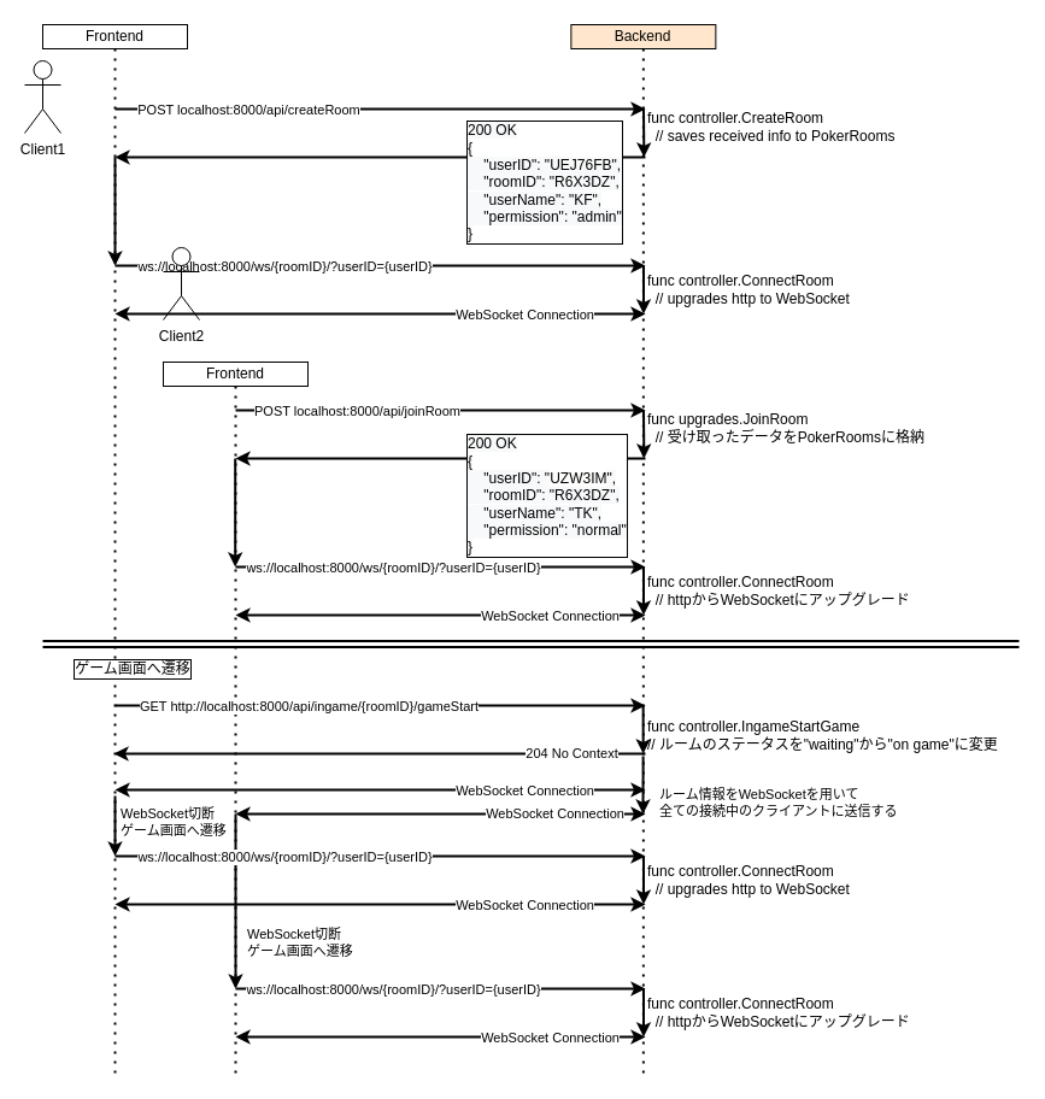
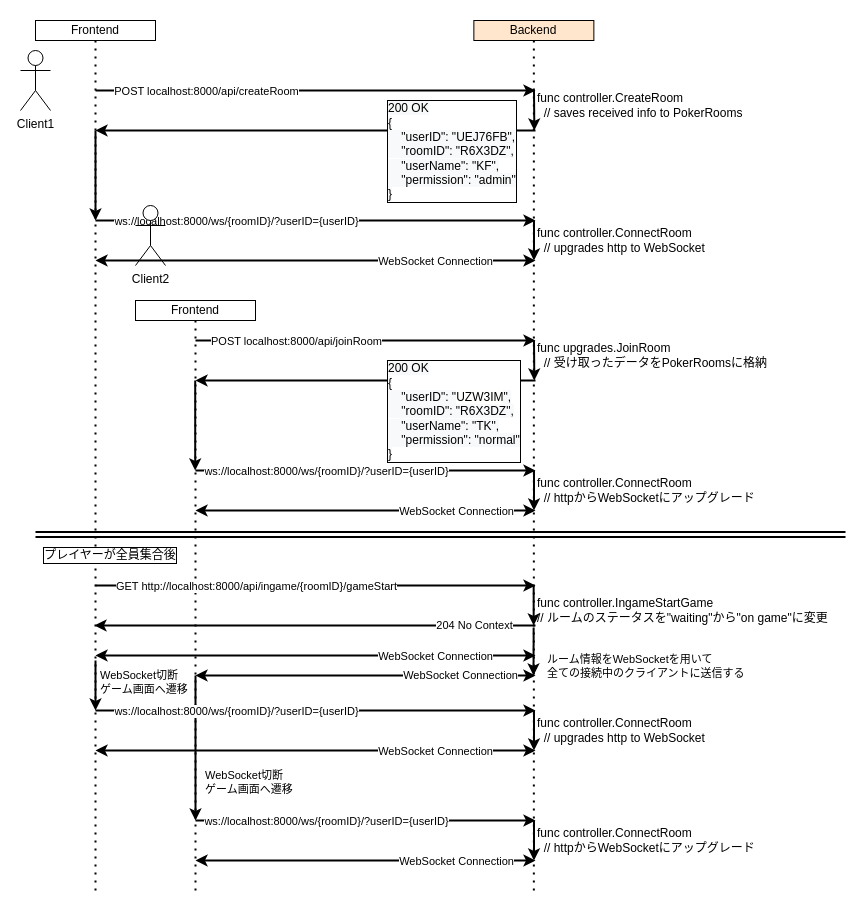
- <mxCell id="50" value="ゲーム画面へ遷移" style="text;html=1;strokeColor=none;fillColor=none;align=center;verticalAlign=middle;whiteSpace=wrap;rounded=0;labelBackgroundColor=default;labelBorderColor=default;fontColor=#000000;" parent="1" vertex="1"><mxGeometry x="35" y="540" width="150" height="30" as="geometry" /></mxCell>
+ <mxCell id="50" value="プレイヤーが全員集合後" style="text;html=1;strokeColor=none;fillColor=none;align=center;verticalAlign=middle;whiteSpace=wrap;rounded=0;labelBackgroundColor=default;labelBorderColor=default;fontColor=#000000;" parent="1" vertex="1"><mxGeometry x="35" y="540" width="150" height="30" as="geometry" /></mxCell>
